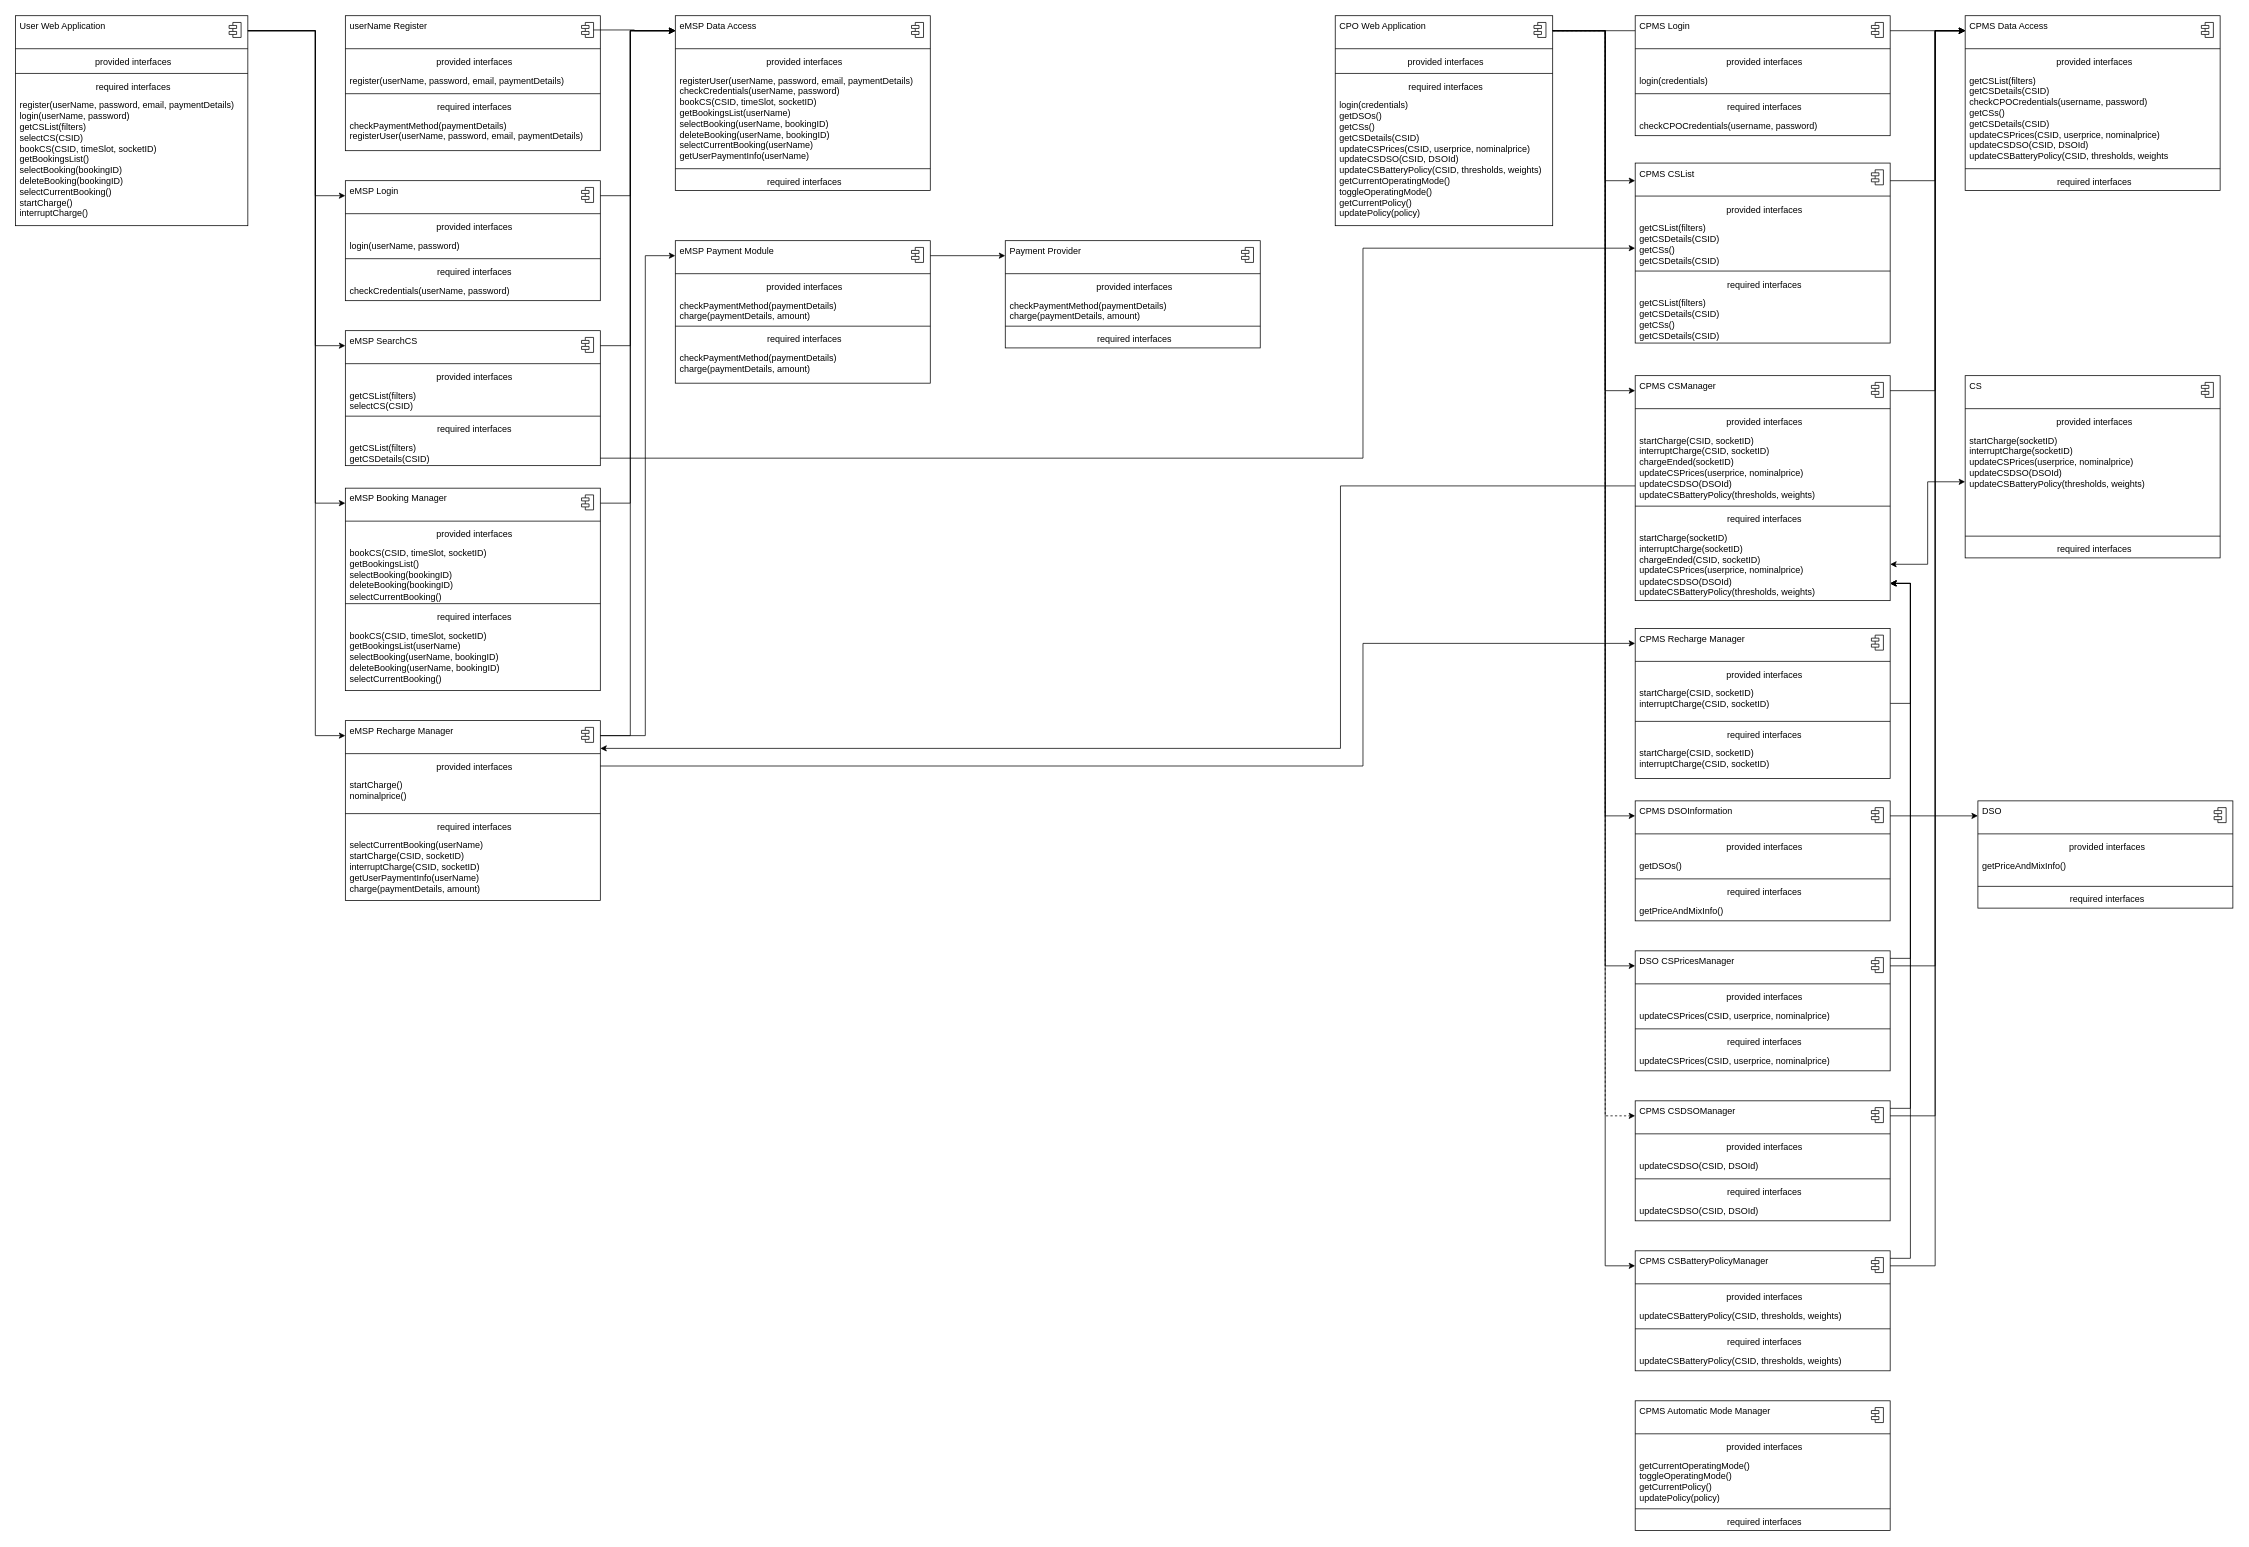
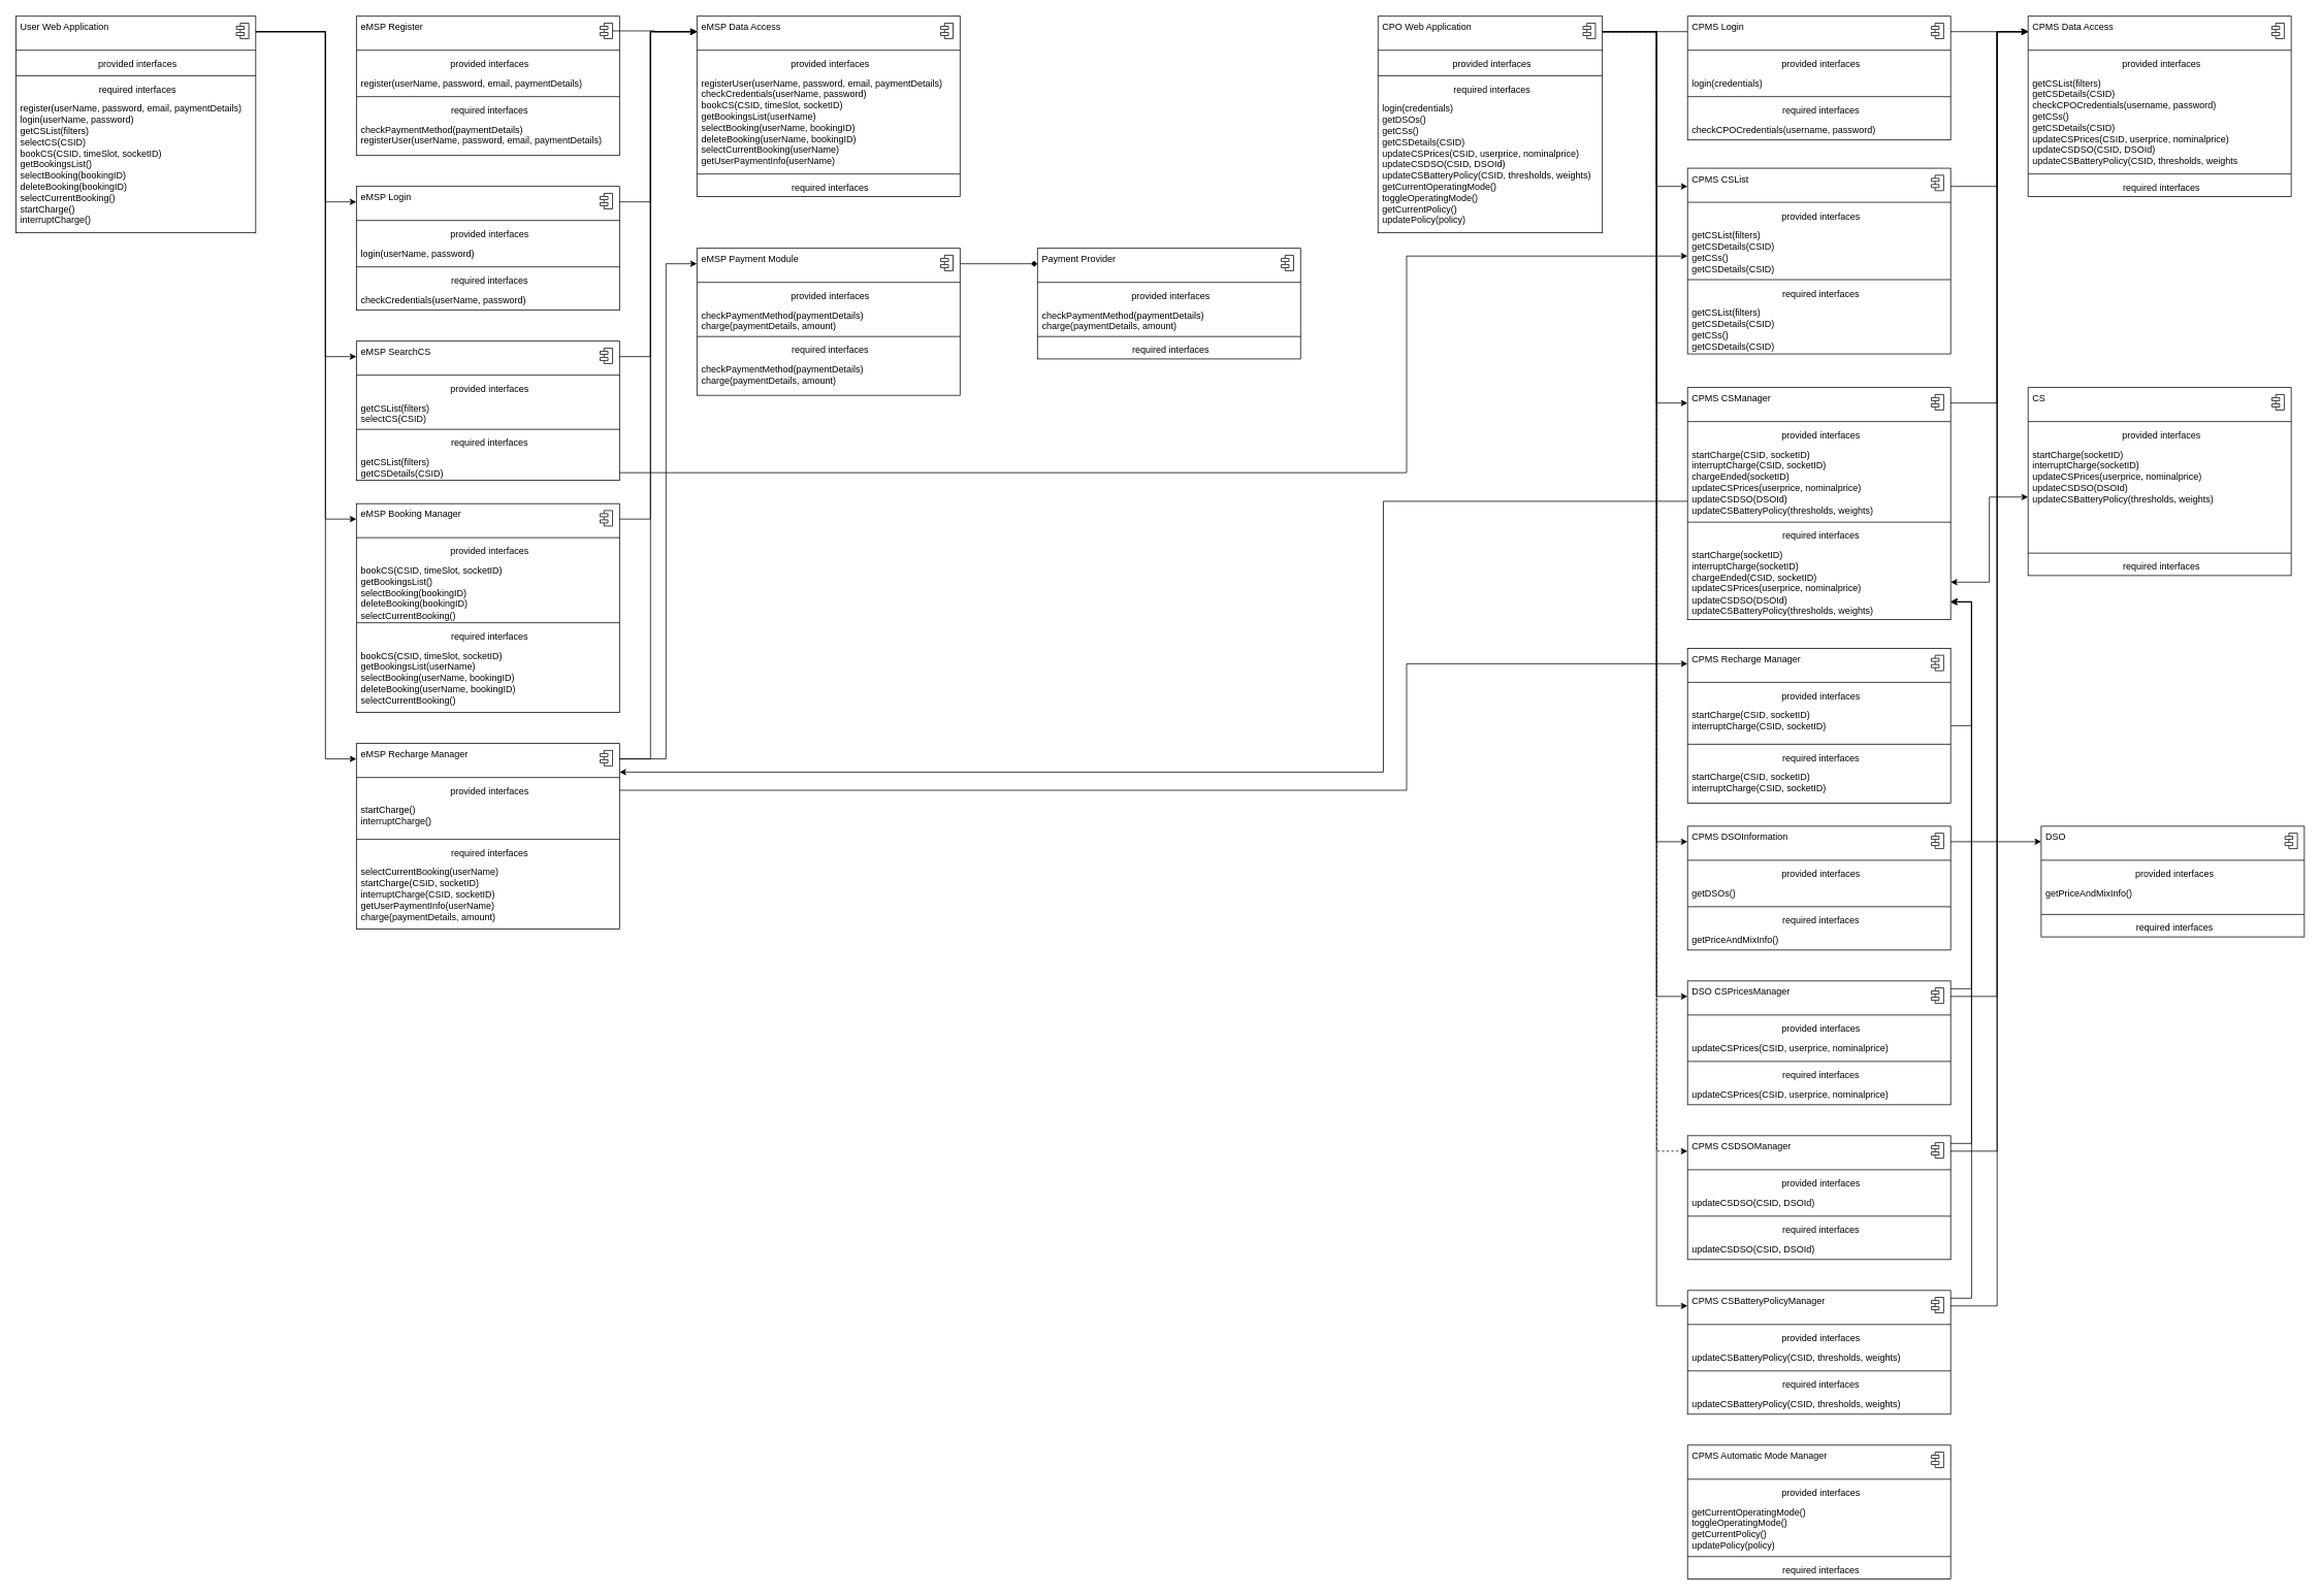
- <mxCell id="19" value="userName Register" style="html=1;align=left;spacingLeft=4;verticalAlign=top;strokeColor=none;fillColor=none;" parent="18" vertex="1"><mxGeometry width="340" height="40" as="geometry" /></mxCell>
+ <mxCell id="19" value="eMSP Register" style="html=1;align=left;spacingLeft=4;verticalAlign=top;strokeColor=none;fillColor=none;" parent="18" vertex="1"><mxGeometry width="340" height="40" as="geometry" /></mxCell>
- <mxCell id="197" style="edgeStyle=orthogonalEdgeStyle;rounded=0;orthogonalLoop=1;jettySize=auto;html=1;startArrow=none;startFill=0;endArrow=classic;endFill=1;" parent="1" source="53" target="45" edge="1"><mxGeometry relative="1" as="geometry" /></mxCell>
+ <mxCell id="197" style="edgeStyle=orthogonalEdgeStyle;rounded=0;orthogonalLoop=1;jettySize=auto;html=1;startArrow=none;startFill=0;endArrow=diamond;endFill=1;" parent="1" source="53" target="45" edge="1"><mxGeometry relative="1" as="geometry" /></mxCell>
- <mxCell id="101" value="&lt;div&gt;startCharge()&lt;/div&gt;nominalprice()" style="html=1;align=left;spacingLeft=4;verticalAlign=top;strokeColor=none;fillColor=none;" parent="96" vertex="1"><mxGeometry y="73" width="340" height="47" as="geometry" /></mxCell>
+ <mxCell id="101" value="&lt;div&gt;startCharge()&lt;/div&gt;interruptCharge()" style="html=1;align=left;spacingLeft=4;verticalAlign=top;strokeColor=none;fillColor=none;" parent="96" vertex="1"><mxGeometry y="73" width="340" height="47" as="geometry" /></mxCell>
